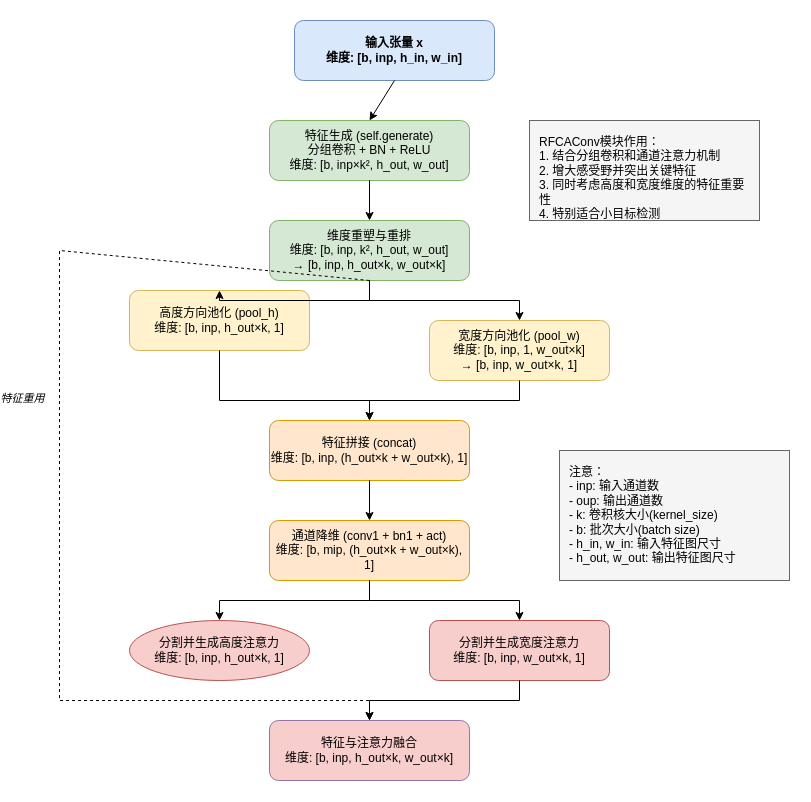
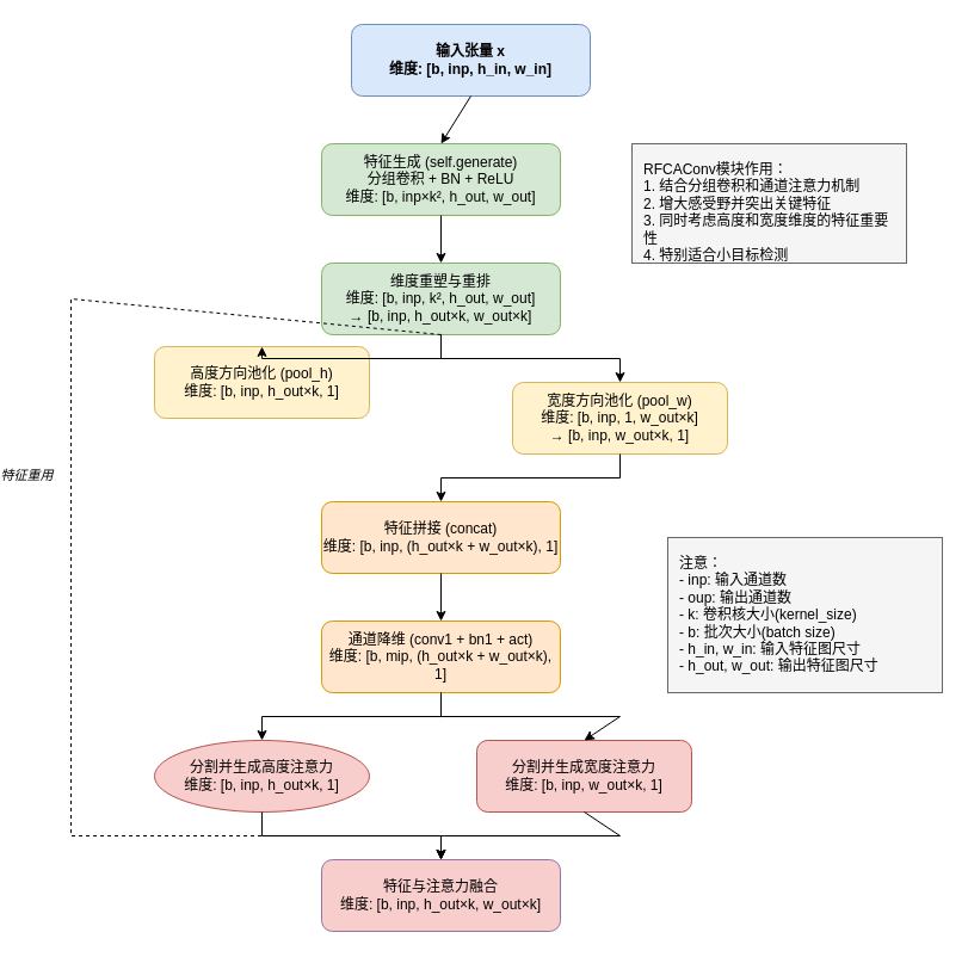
- <mxCell id="16" value="" style="endArrow=classic;html=1;rounded=0;exitX=0.5;exitY=1;exitDx=0;exitDy=0;entryX=0.5;entryY=0;entryDx=0;entryDy=0;" parent="1" source="5" target="7" edge="1"><mxGeometry width="50" height="50" relative="1" as="geometry"><mxPoint x="340" y="290" as="sourcePoint" /><mxPoint x="190" y="330" as="targetPoint" /><Array as="points"><mxPoint x="180" y="400" /><mxPoint x="330" y="400" /></Array></mxGeometry></mxCell>
- <mxCell id="10" value="分割并生成宽度注意力&#10;维度: [b, inp, w_out×k, 1]" style="rounded=1;whiteSpace=wrap;html=1;fillColor=#f8cecc;strokeColor=#b85450;" parent="1" vertex="1"><mxGeometry x="390" y="620" width="180" height="60" as="geometry" /></mxCell>
+ <mxCell id="10" value="分割并生成宽度注意力&#10;维度: [b, inp, w_out×k, 1]" style="rounded=1;whiteSpace=wrap;html=1;fillColor=#f8cecc;strokeColor=#b85450;" parent="1" vertex="1"><mxGeometry x="360" y="620" width="180" height="60" as="geometry" /></mxCell>
+ <mxCell id="21" value="" style="endArrow=classic;html=1;rounded=0;exitX=0.5;exitY=1;exitDx=0;exitDy=0;entryX=0.5;entryY=0;entryDx=0;entryDy=0;" parent="1" source="9" target="11" edge="1"><mxGeometry width="50" height="50" relative="1" as="geometry"><mxPoint x="340" y="590" as="sourcePoint" /><mxPoint x="190" y="630" as="targetPoint" /><Array as="points"><mxPoint x="180" y="700" /><mxPoint x="330" y="700" /></Array></mxGeometry></mxCell>
